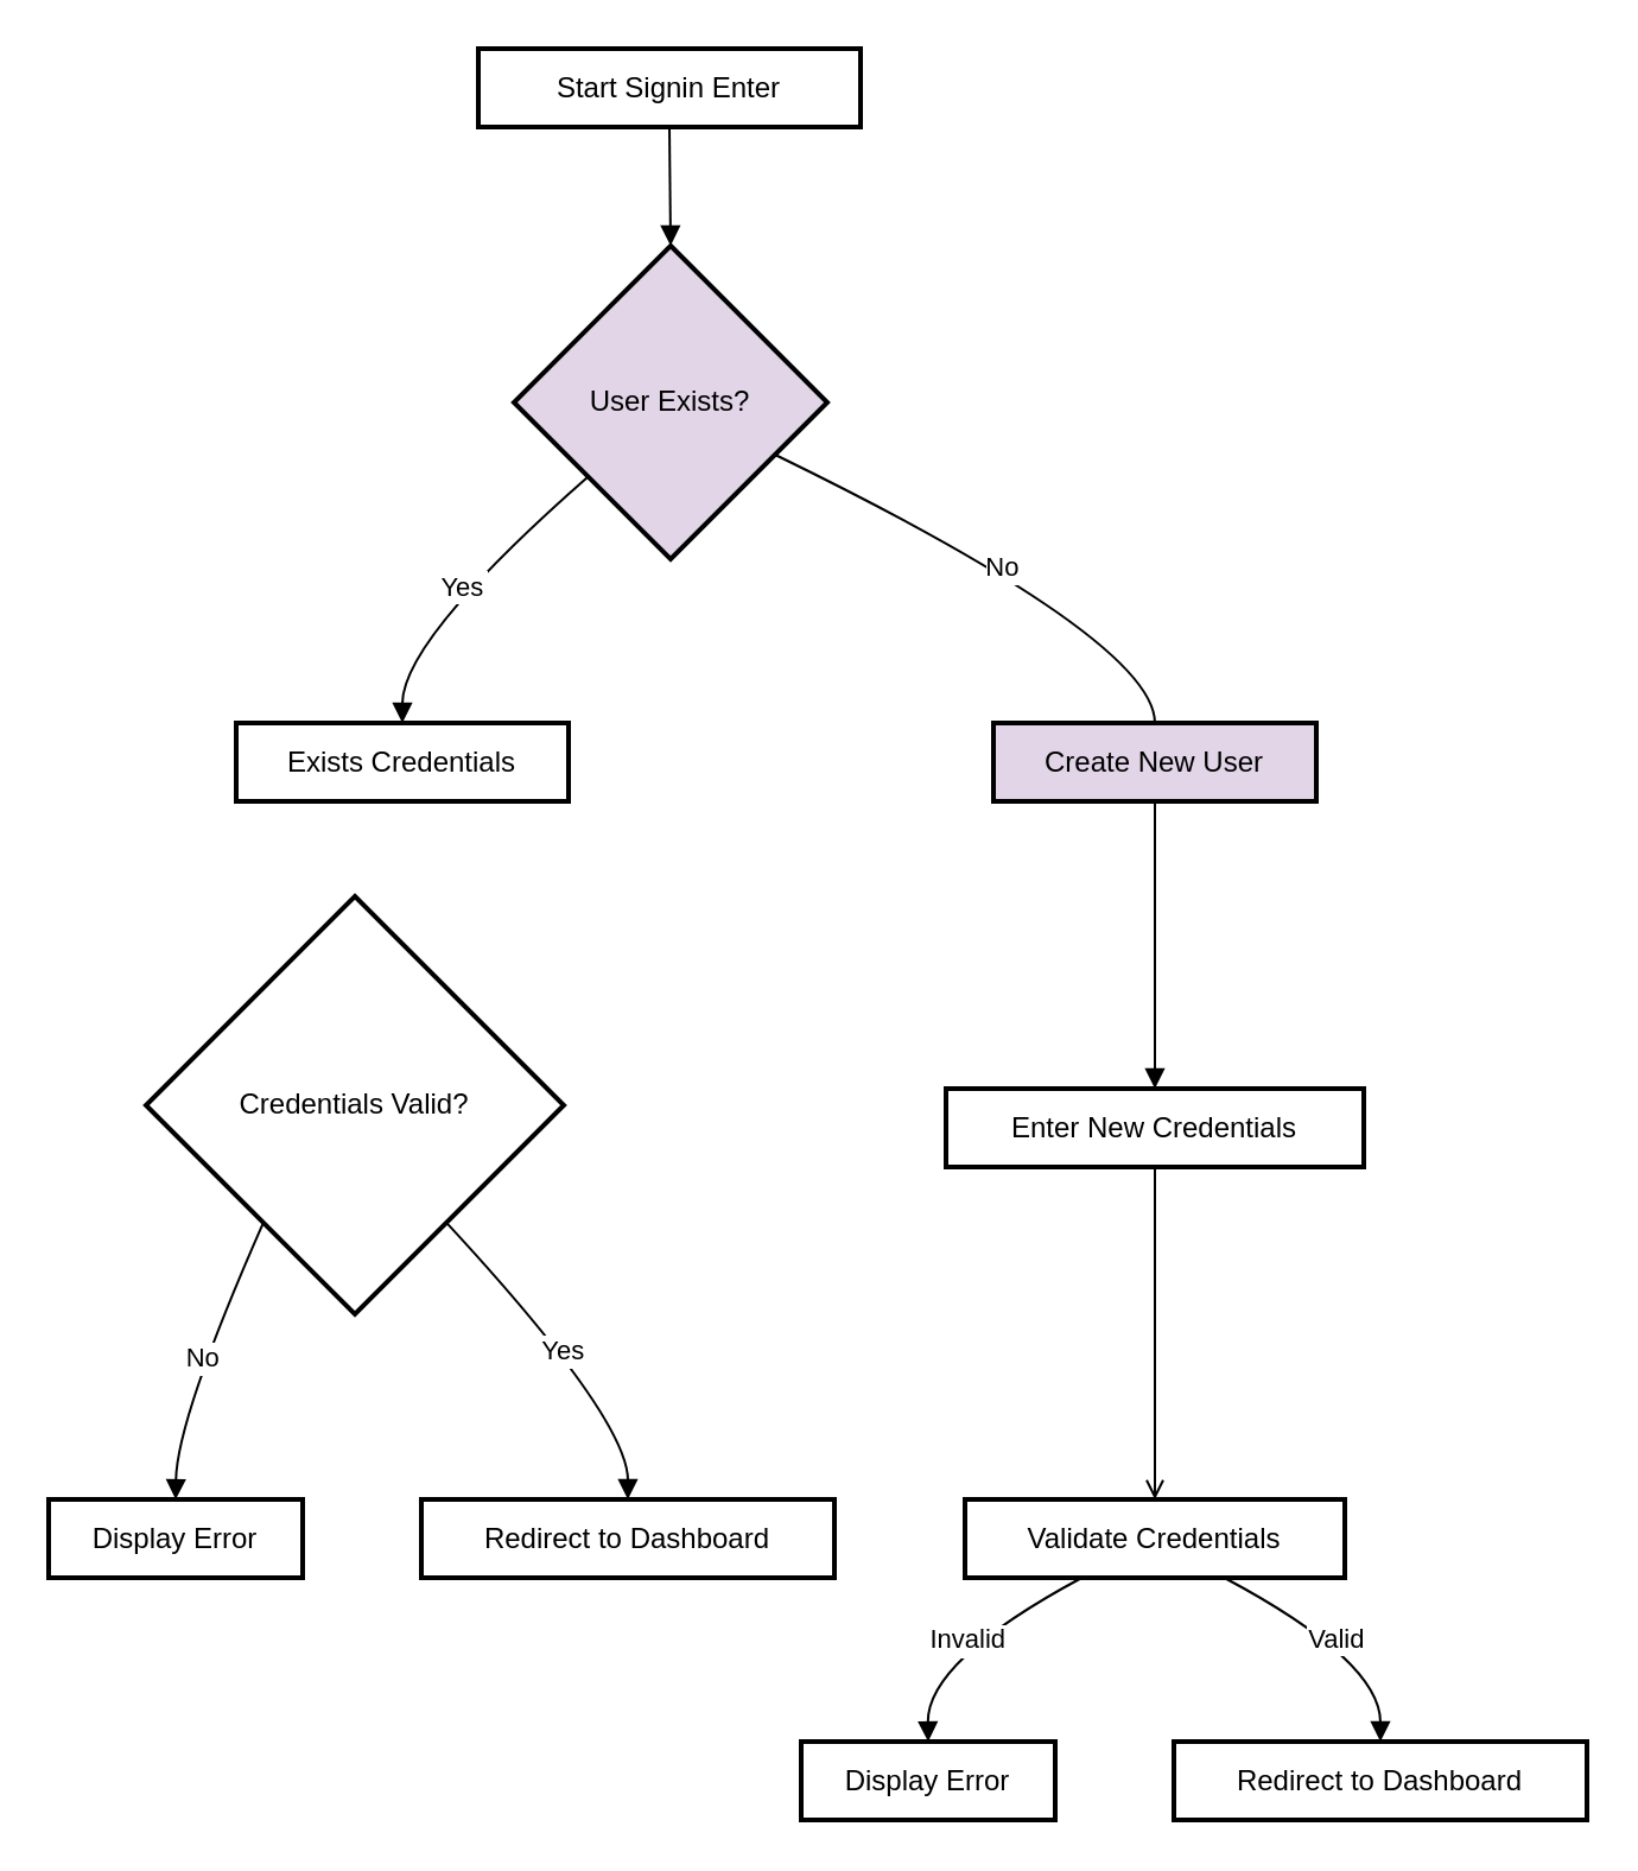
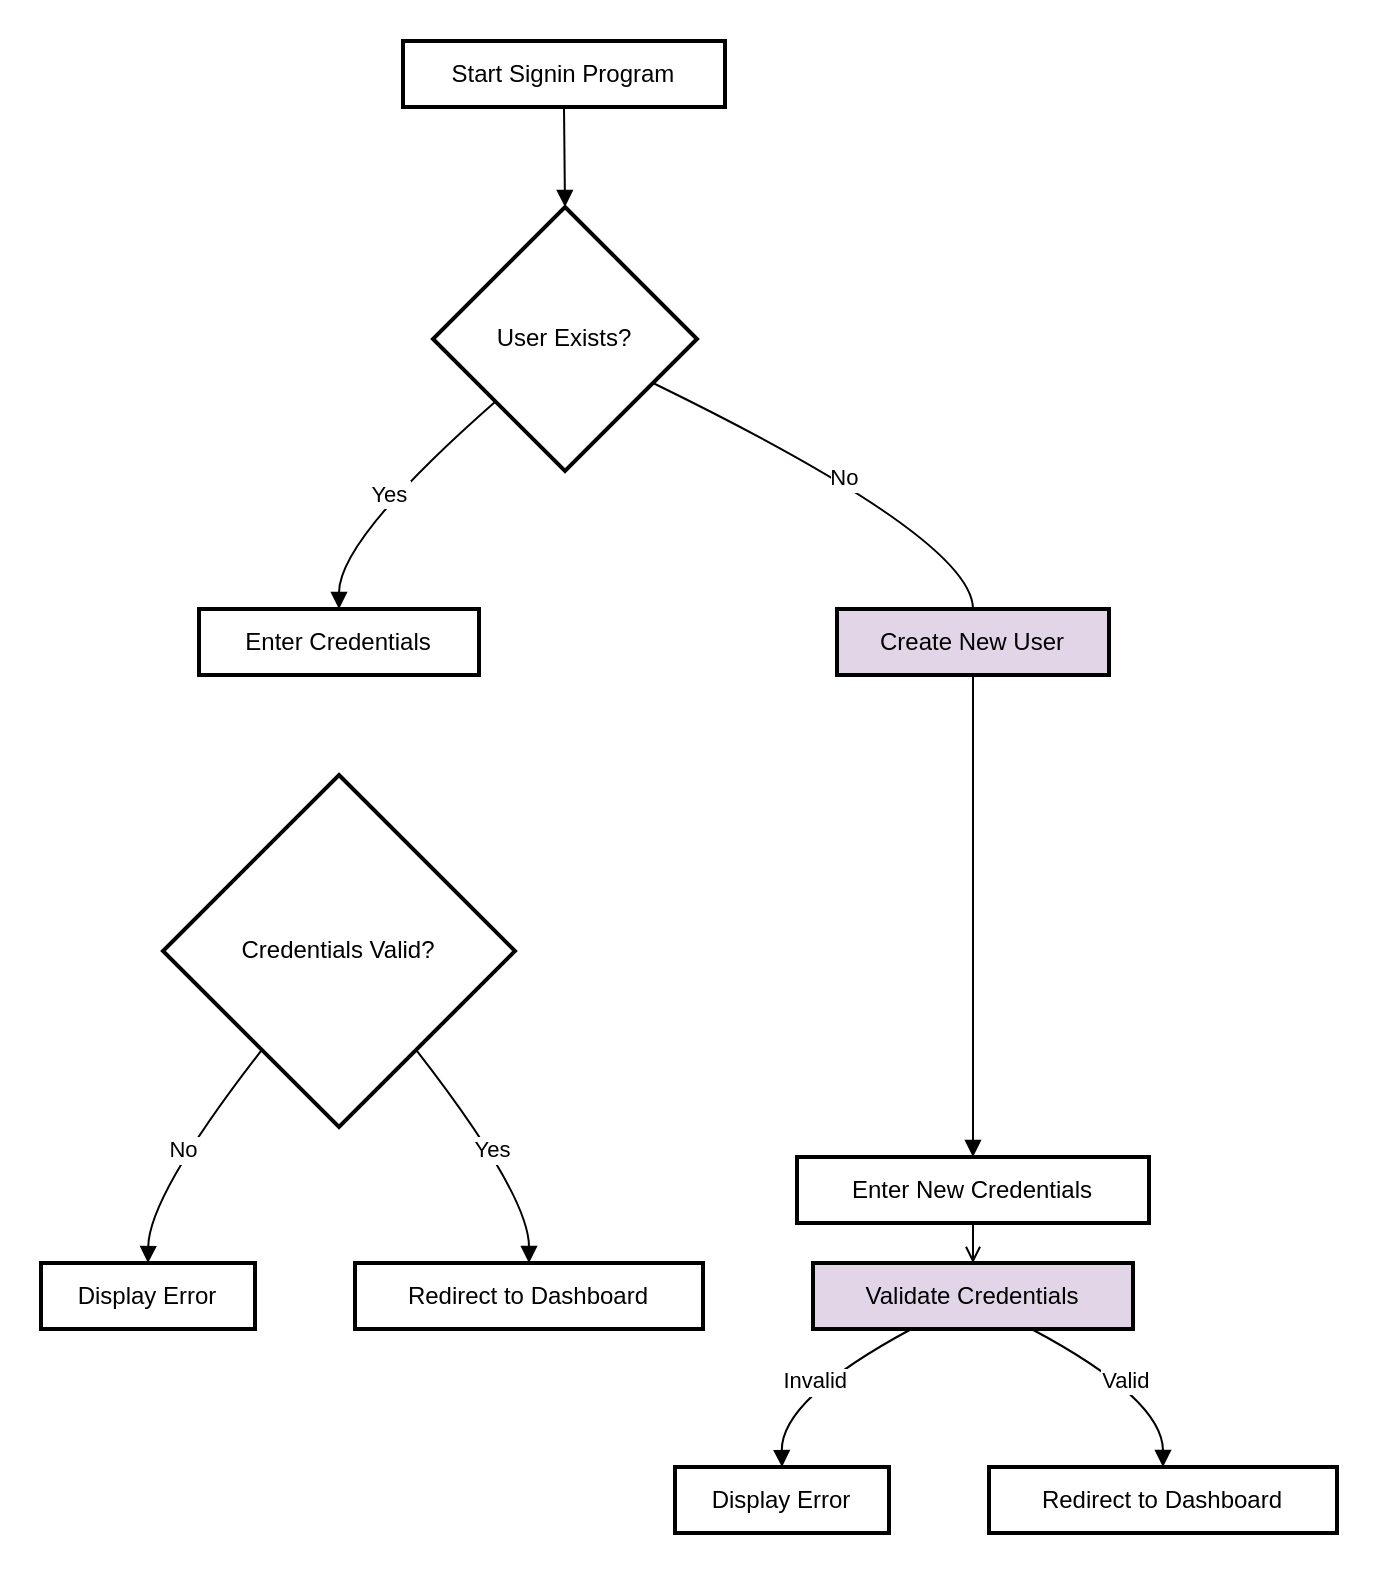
- <mxCell id="2" value="Start Signin Enter" style="whiteSpace=wrap;strokeWidth=2;" vertex="1" parent="1"><mxGeometry x="201" width="161" height="33" as="geometry" y="20" /></mxCell>
+ <mxCell id="2" value="Start Signin Program" style="whiteSpace=wrap;strokeWidth=2;" vertex="1" parent="1"><mxGeometry x="201" width="161" height="33" as="geometry" y="20" /></mxCell>
- <mxCell id="3" value="User Exists?" style="rhombus;strokeWidth=2;whiteSpace=wrap;fillColor=#e1d5e7;" vertex="1" parent="1"><mxGeometry x="216" y="103" width="132" height="132" as="geometry" /></mxCell>
+ <mxCell id="3" value="User Exists?" style="rhombus;strokeWidth=2;whiteSpace=wrap;" vertex="1" parent="1"><mxGeometry x="216" y="103" width="132" height="132" as="geometry" /></mxCell>
- <mxCell id="4" value="Exists Credentials" style="whiteSpace=wrap;strokeWidth=2;" vertex="1" parent="1"><mxGeometry x="99" y="304" width="140" height="33" as="geometry" /></mxCell>
+ <mxCell id="4" value="Enter Credentials" style="whiteSpace=wrap;strokeWidth=2;" vertex="1" parent="1"><mxGeometry x="99" y="304" width="140" height="33" as="geometry" /></mxCell>
- <mxCell id="5" value="Credentials Valid?" style="rhombus;strokeWidth=2;whiteSpace=wrap;" vertex="1" parent="1"><mxGeometry x="61" y="377" width="176" height="176" as="geometry" /></mxCell>
+ <mxCell id="5" value="Credentials Valid?" style="rhombus;strokeWidth=2;whiteSpace=wrap;" vertex="1" parent="1"><mxGeometry x="81" y="387" width="176" height="176" as="geometry" /></mxCell>
- <mxCell id="9" value="Enter New Credentials" style="whiteSpace=wrap;strokeWidth=2;" vertex="1" parent="1"><mxGeometry x="398" y="458" width="176" height="33" as="geometry" /></mxCell>
+ <mxCell id="9" value="Enter New Credentials" style="whiteSpace=wrap;strokeWidth=2;" vertex="1" parent="1"><mxGeometry x="398" y="578" width="176" height="33" as="geometry" /></mxCell>
- <mxCell id="10" value="Validate Credentials" style="whiteSpace=wrap;strokeWidth=2;" vertex="1" parent="1"><mxGeometry x="406" y="631" width="160" height="33" as="geometry" /></mxCell>
+ <mxCell id="10" value="Validate Credentials" style="whiteSpace=wrap;strokeWidth=2;fillColor=#e1d5e7;" vertex="1" parent="1"><mxGeometry x="406" y="631" width="160" height="33" as="geometry" /></mxCell>
